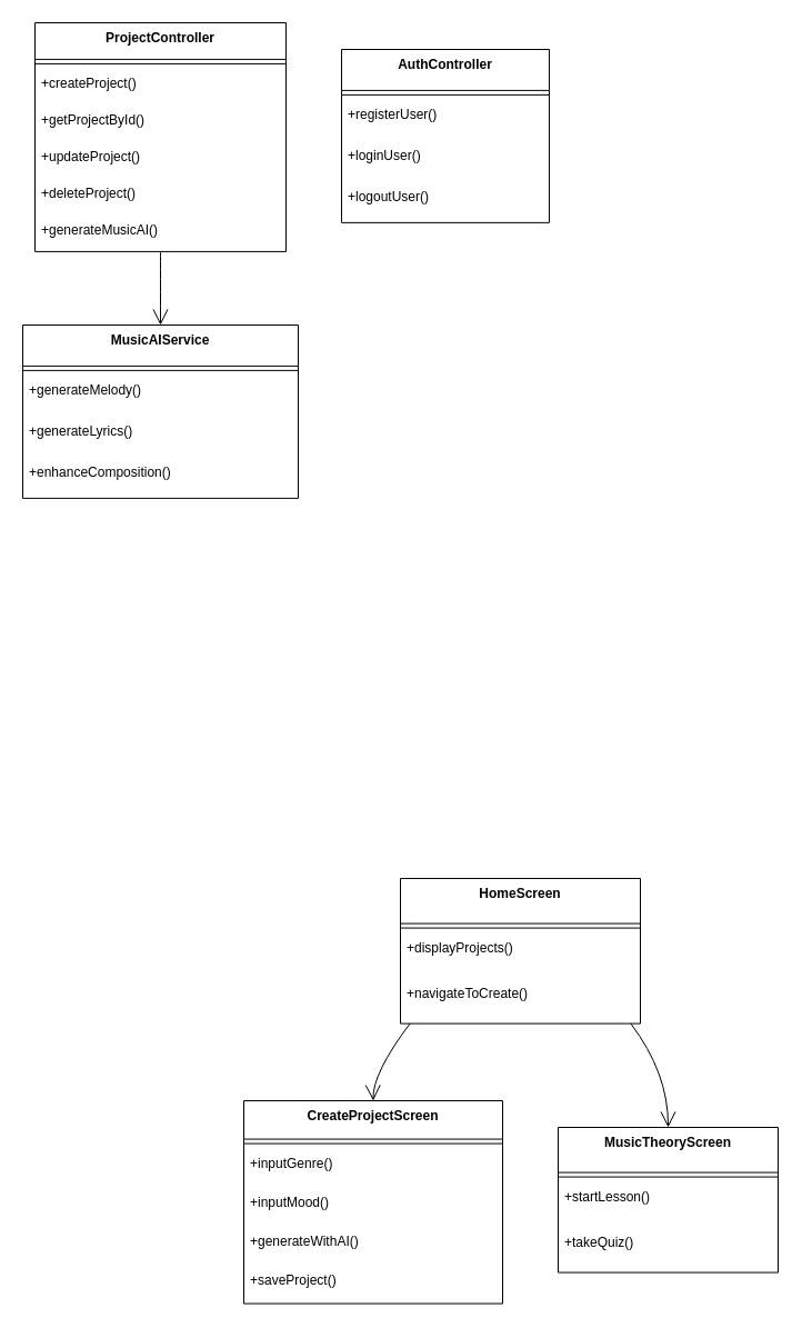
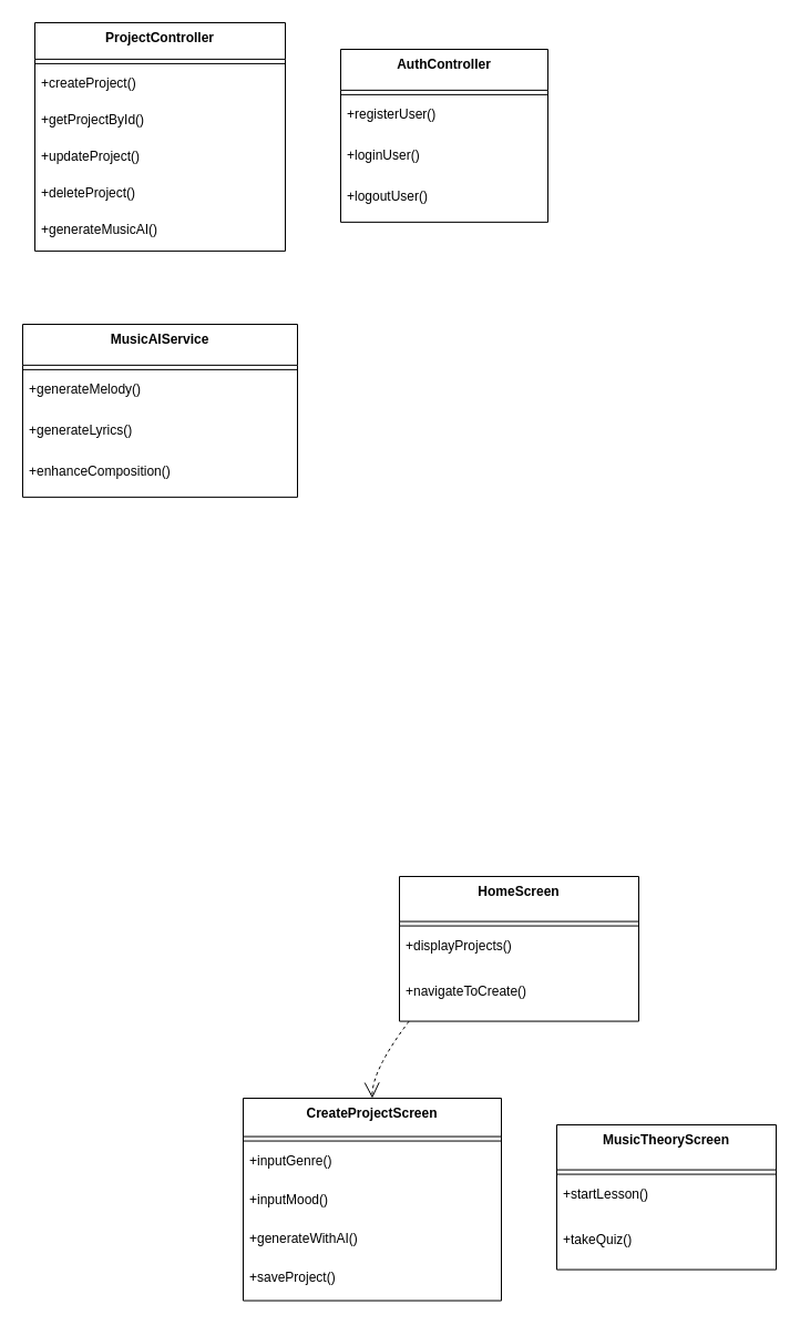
- <mxCell id="19" value="" style="curved=1;startArrow=none;endArrow=open;endSize=12;exitX=0.5;exitY=1;entryX=0.5;entryY=0;rounded=0;" edge="1" parent="1" source="2" target="14"><mxGeometry relative="1" as="geometry"><Array as="points" /></mxGeometry></mxCell>
- <mxCell id="34" value="" style="curved=1;startArrow=none;endArrow=open;endSize=12;exitX=0.04;exitY=1;entryX=0.5;entryY=0;rounded=0;" edge="1" parent="1" source="20" target="24"><mxGeometry relative="1" as="geometry"><Array as="points"><mxPoint x="335" y="965" /></Array></mxGeometry></mxCell>
+ <mxCell id="34" value="" style="curved=1;startArrow=none;endArrow=open;endSize=12;exitX=0.04;exitY=1;entryX=0.5;entryY=0;rounded=0;dashed=1;" edge="1" parent="1" source="20" target="24"><mxGeometry relative="1" as="geometry"><Array as="points"><mxPoint x="335" y="965" /></Array></mxGeometry></mxCell>
- <mxCell id="35" value="" style="curved=1;startArrow=none;endArrow=open;endSize=12;exitX=0.96;exitY=1;entryX=0.5;entryY=0;rounded=0;" edge="1" parent="1" source="20" target="30"><mxGeometry relative="1" as="geometry"><Array as="points"><mxPoint x="601" y="965" /></Array></mxGeometry></mxCell>
